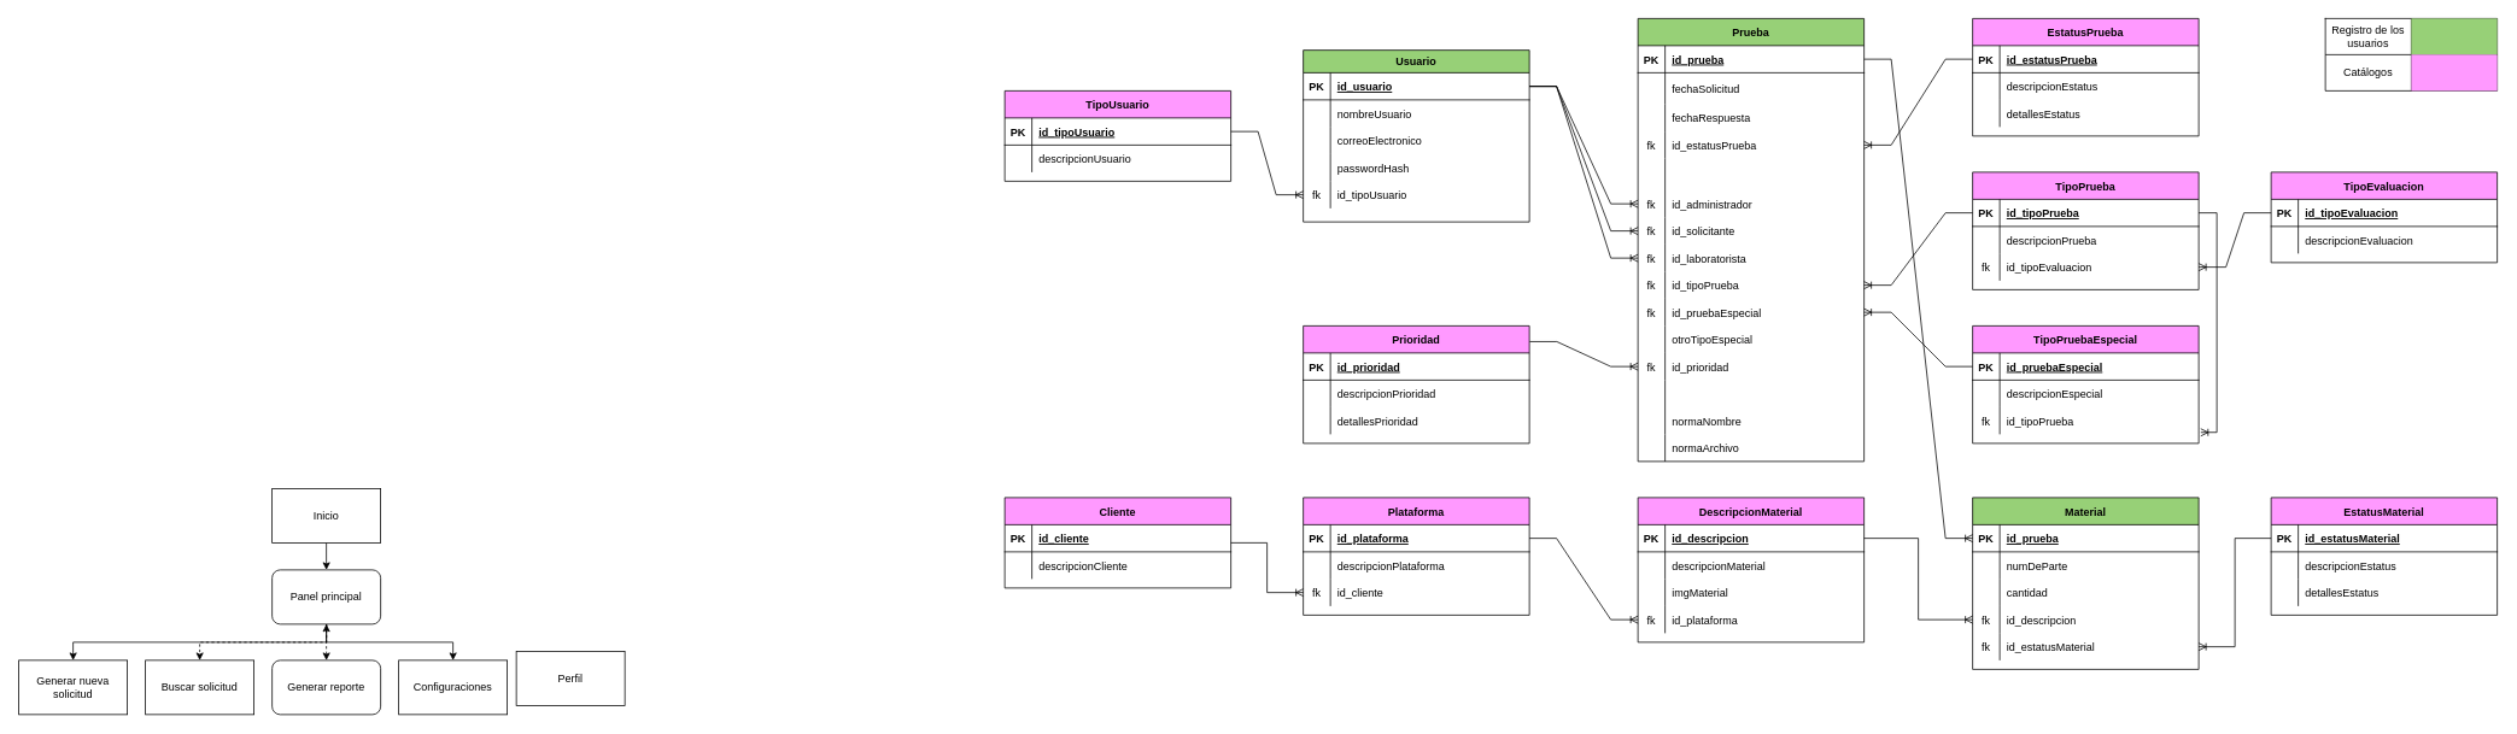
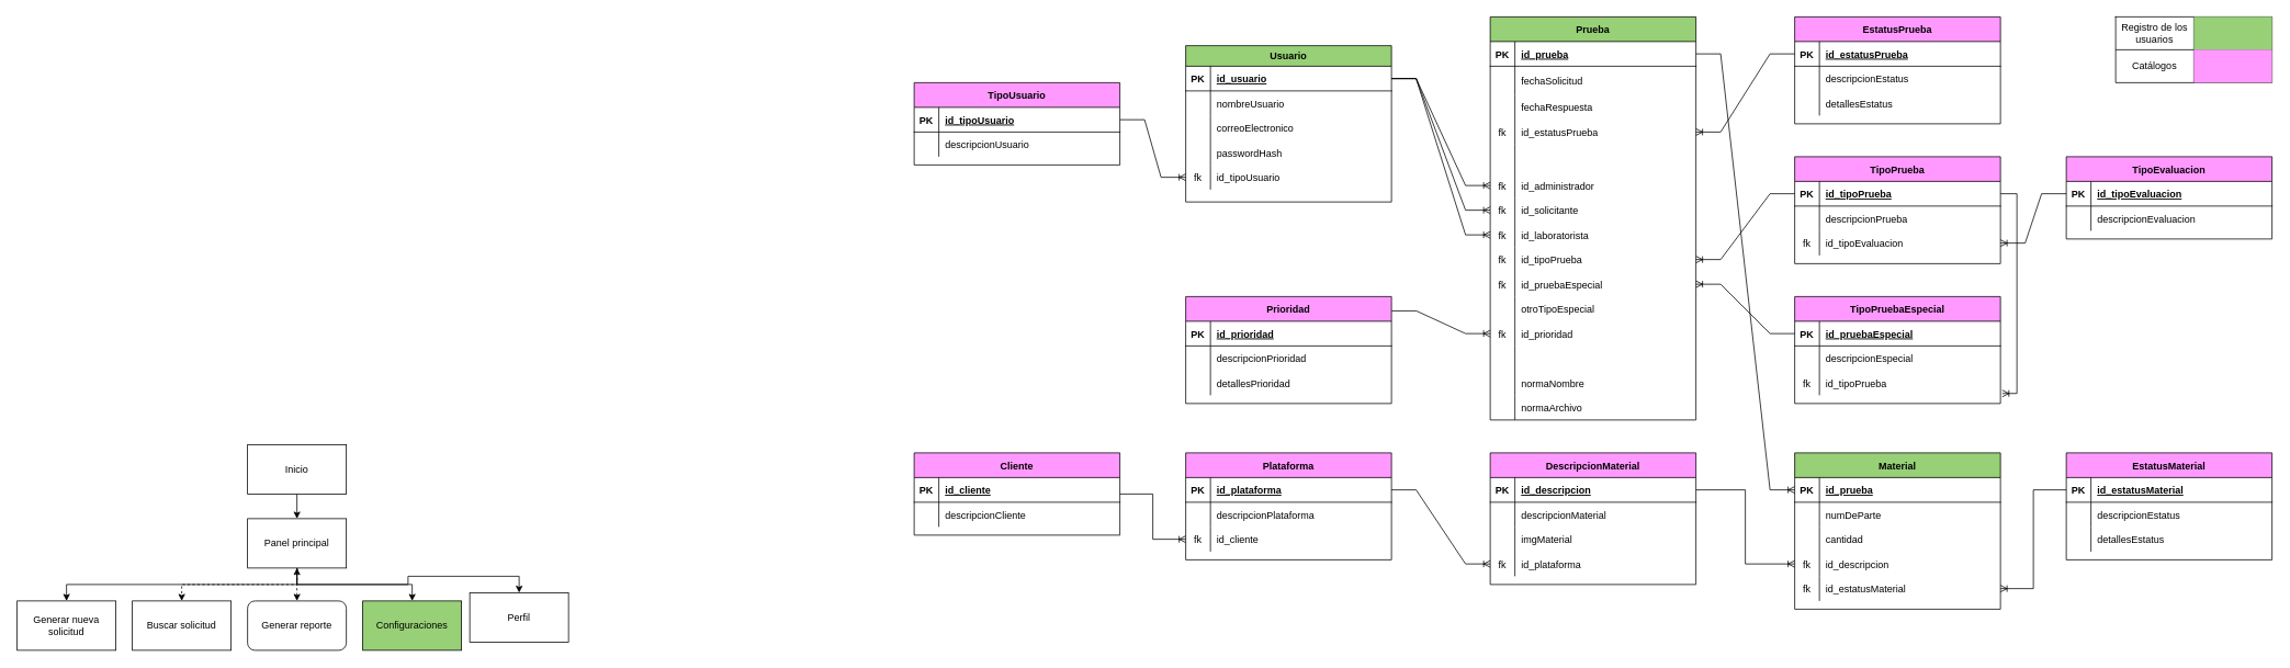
- <mxCell id="8" value="Panel principal" style="whiteSpace=wrap;html=1;rounded=1;" parent="1" vertex="1"><mxGeometry x="300" y="630" width="120" height="60" as="geometry" /></mxCell>
+ <mxCell id="8" value="Panel principal" style="rounded=0;whiteSpace=wrap;html=1;" parent="1" vertex="1"><mxGeometry x="300" y="630" width="120" height="60" as="geometry" /></mxCell>
+ <mxCell id="7" style="edgeStyle=orthogonalEdgeStyle;rounded=0;orthogonalLoop=1;jettySize=auto;html=1;exitX=0.5;exitY=1;exitDx=0;exitDy=0;" parent="1" source="8" target="14" edge="1"><mxGeometry relative="1" as="geometry" /></mxCell>
- <mxCell id="13" value="Configuraciones" style="rounded=0;whiteSpace=wrap;html=1;" parent="1" vertex="1"><mxGeometry x="440" y="730" width="120" height="60" as="geometry" /></mxCell>
+ <mxCell id="13" value="Configuraciones" style="rounded=0;whiteSpace=wrap;html=1;fillColor=#97d077;" parent="1" vertex="1"><mxGeometry x="440" y="730" width="120" height="60" as="geometry" /></mxCell>
